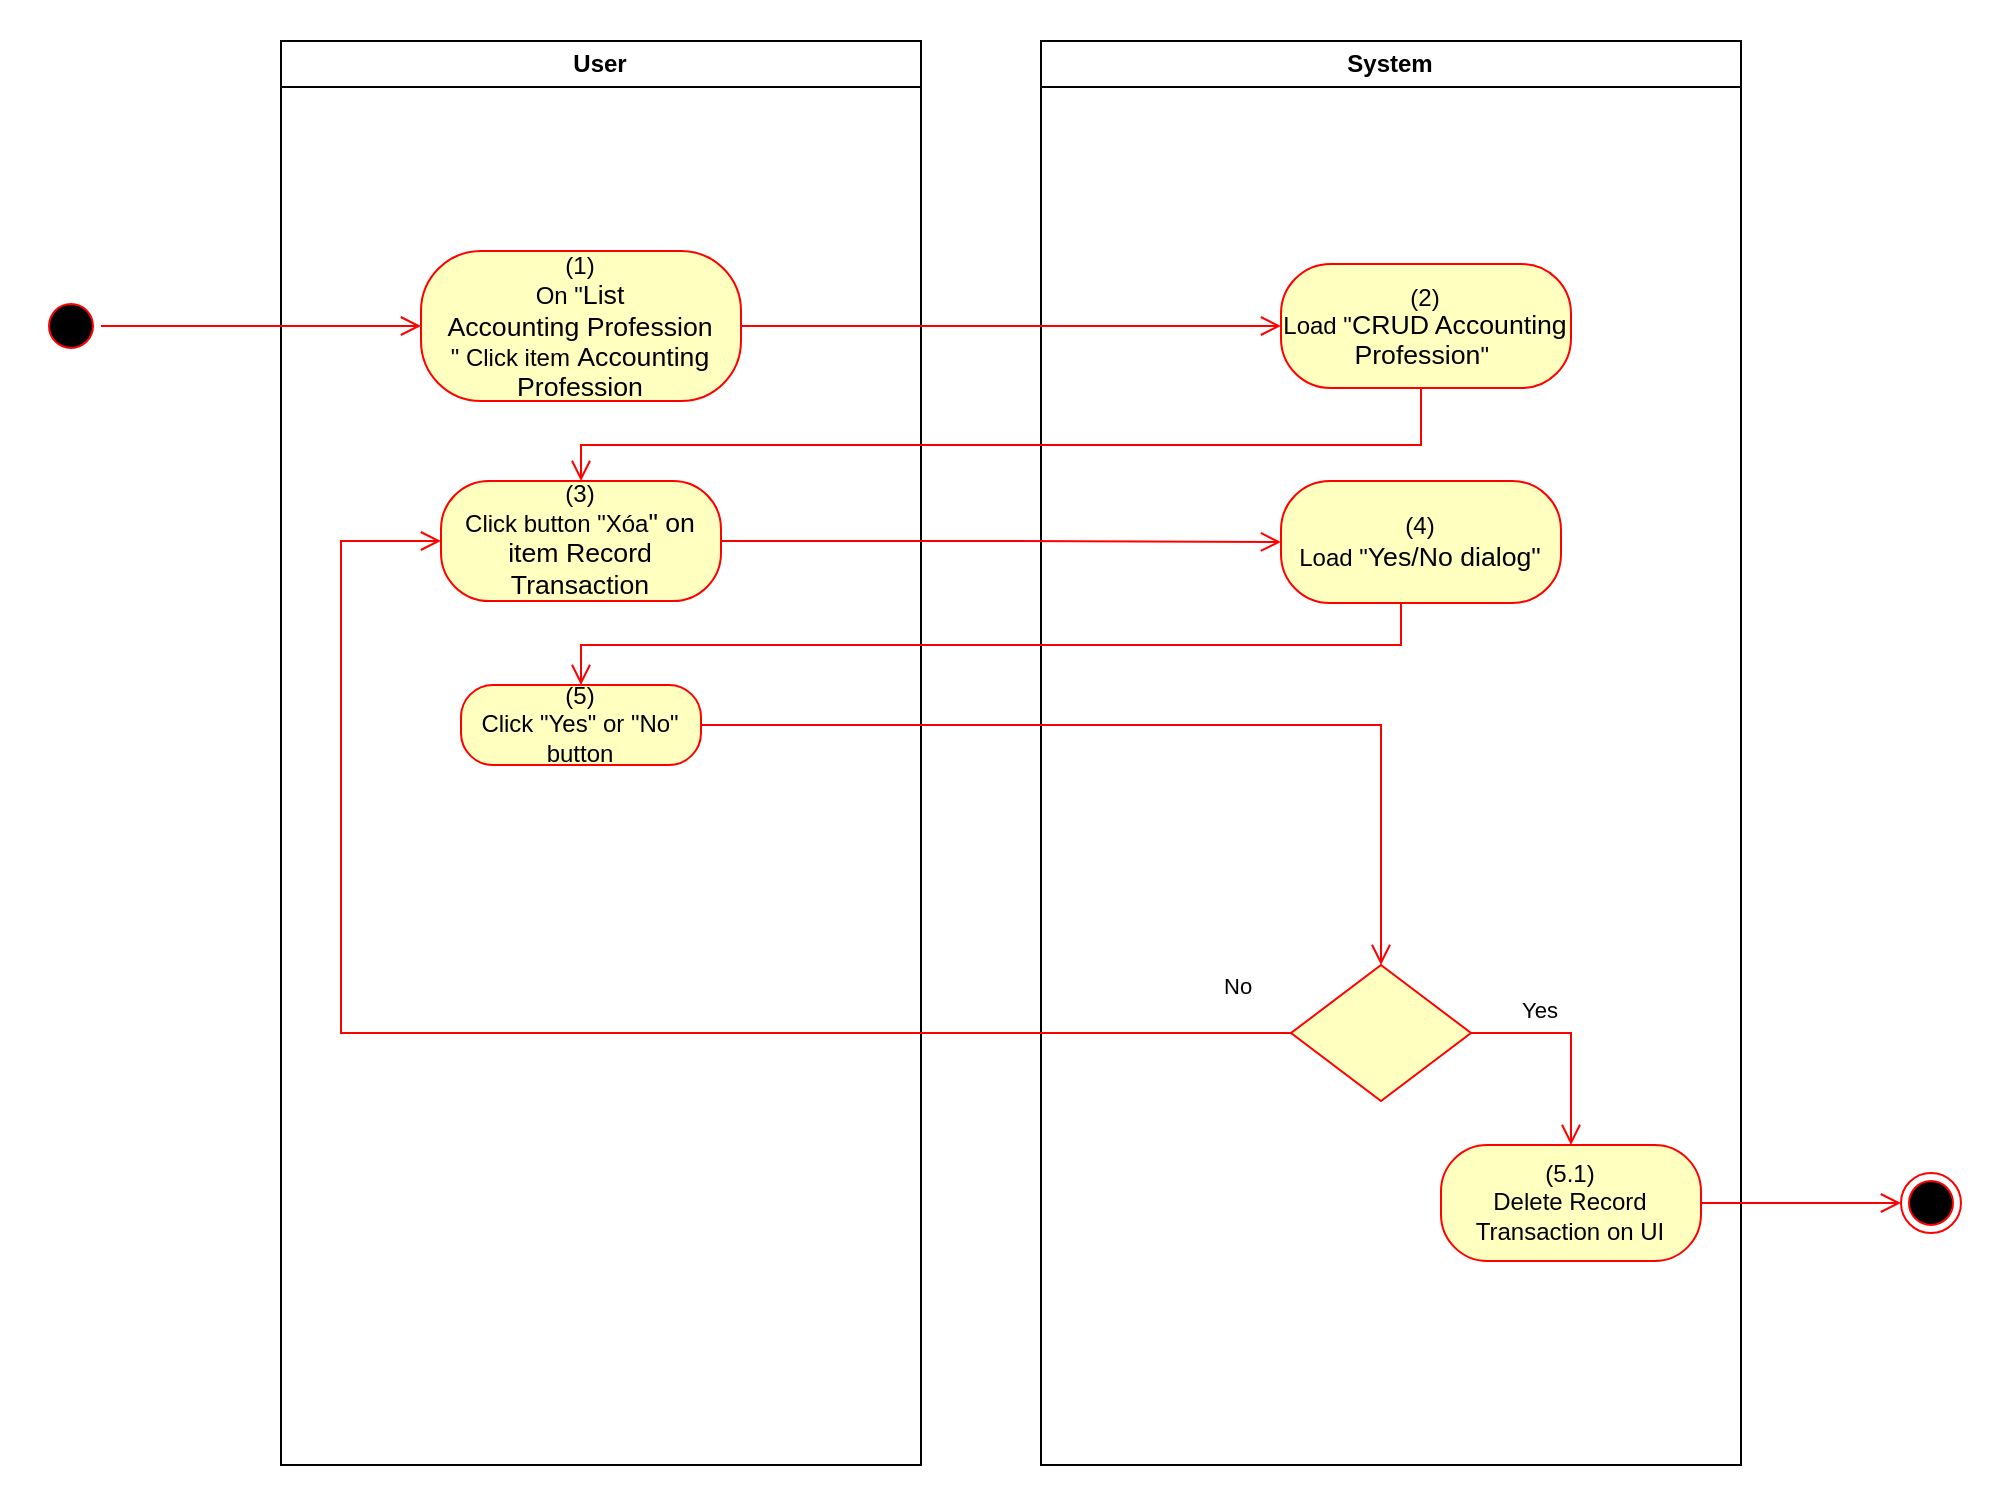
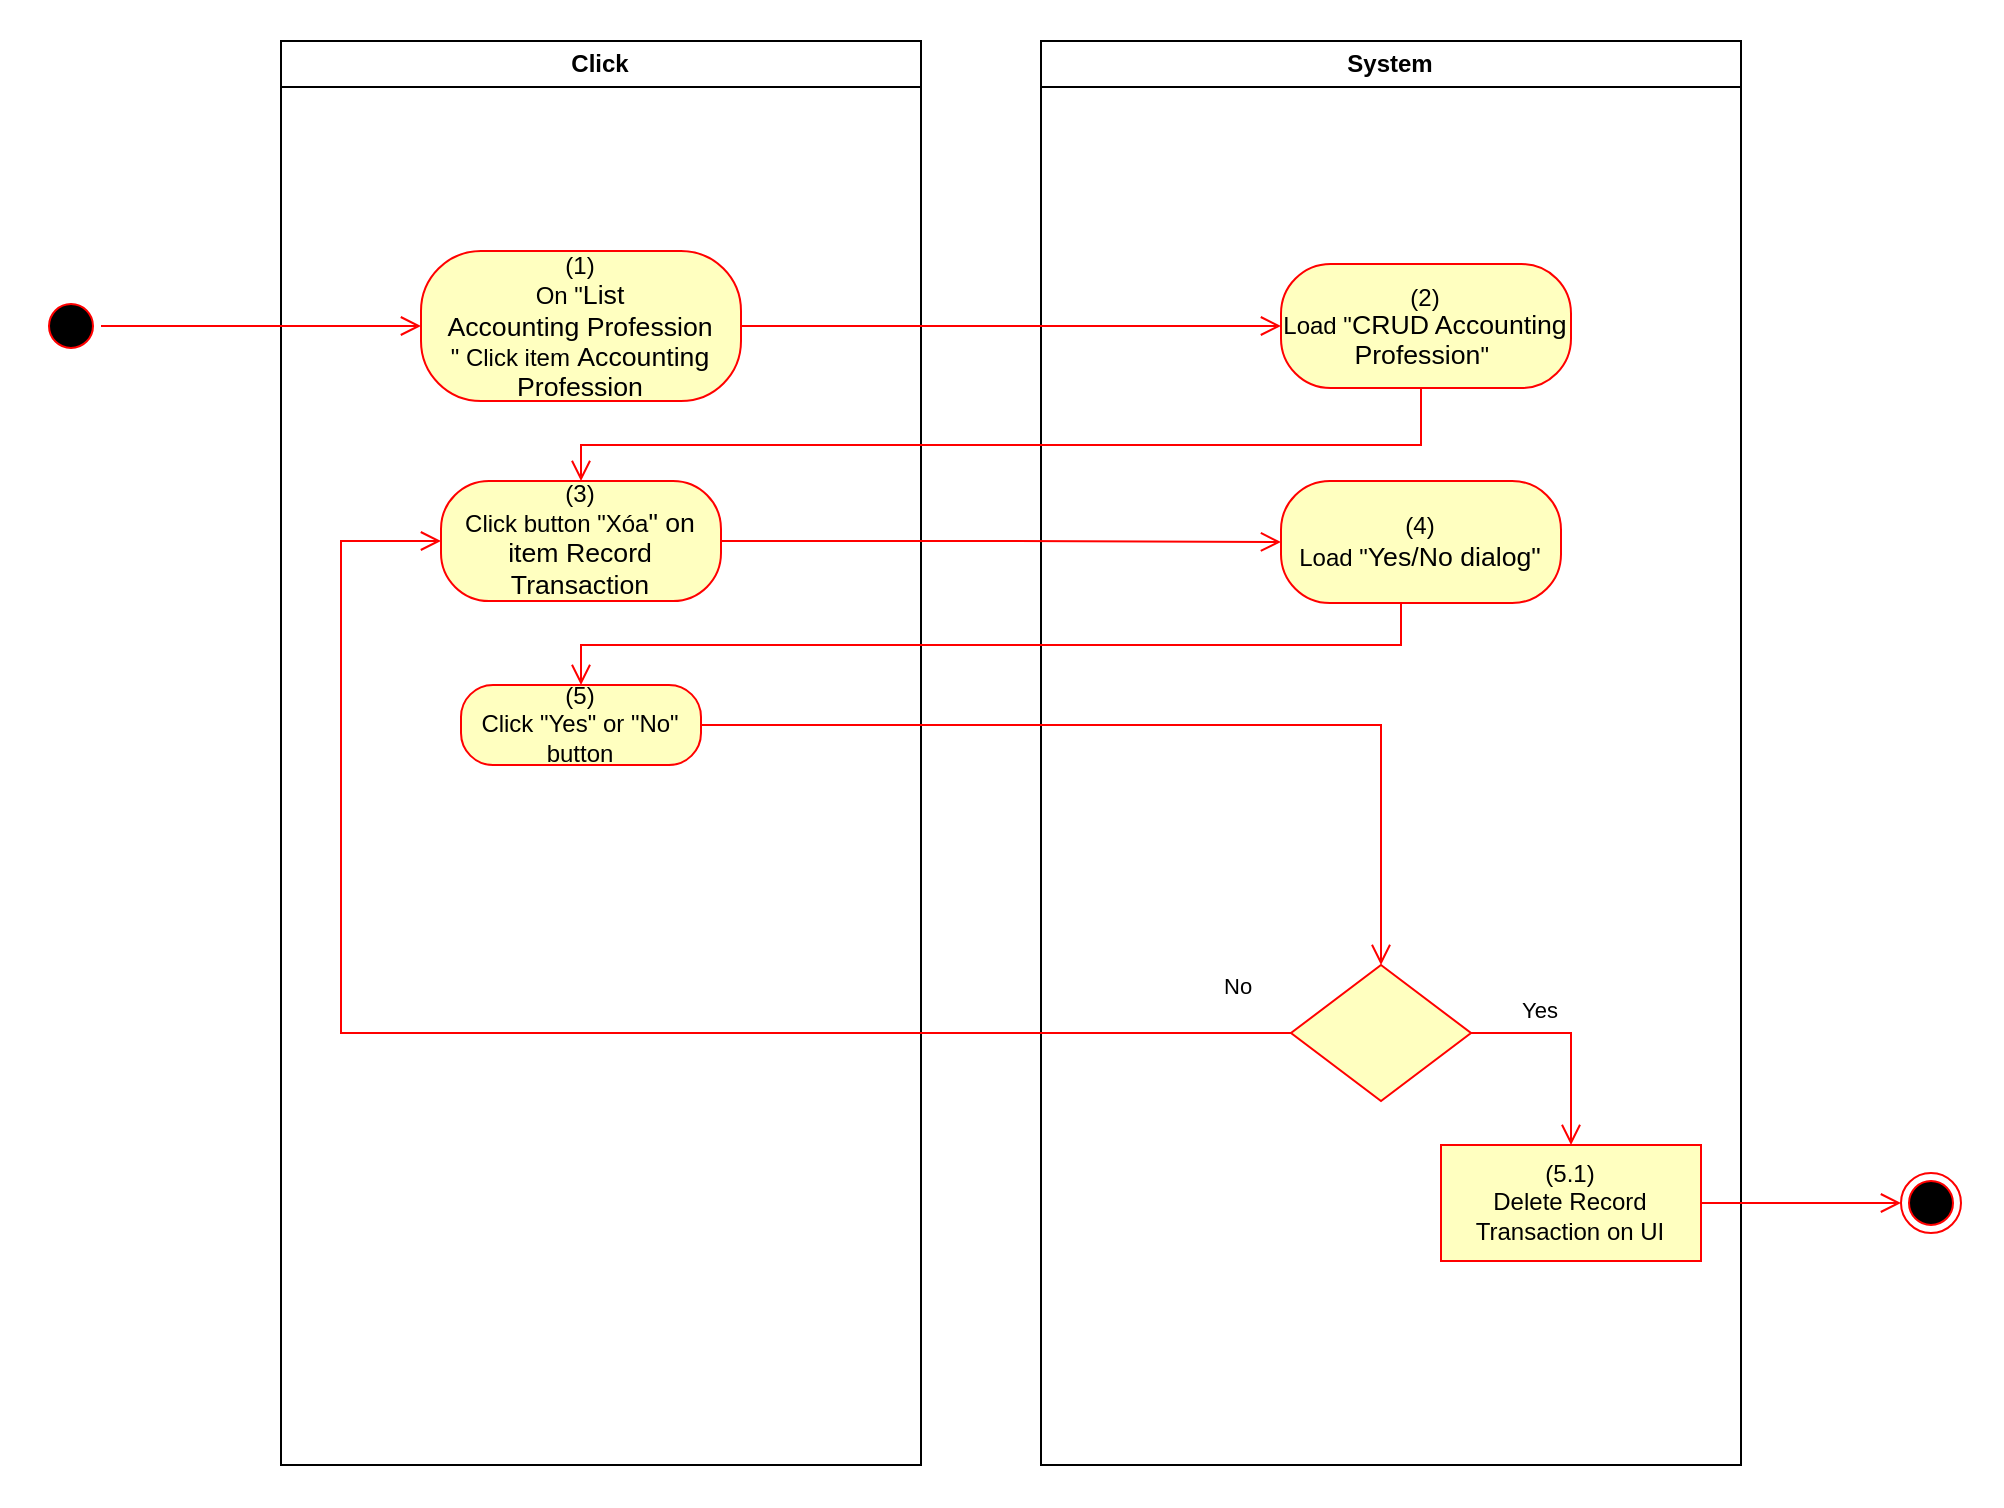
- <mxCell id="2" value="User" style="swimlane;whiteSpace=wrap" parent="1" vertex="1"><mxGeometry x="140" y="20" width="320" height="712" as="geometry"><mxRectangle x="120" y="128" width="60" height="23" as="alternateBounds" /></mxGeometry></mxCell>
+ <mxCell id="2" value="Click" style="swimlane;whiteSpace=wrap" parent="1" vertex="1"><mxGeometry x="140" y="20" width="320" height="712" as="geometry"><mxRectangle x="120" y="128" width="60" height="23" as="alternateBounds" /></mxGeometry></mxCell>
- <mxCell id="10" value="(5.1)&lt;br&gt;Delete Record Transaction on UI" style="rounded=1;whiteSpace=wrap;html=1;arcSize=40;fontColor=#000000;fillColor=#ffffc0;strokeColor=#ff0000;" parent="6" vertex="1"><mxGeometry x="200" y="552" width="130" height="58" as="geometry" /></mxCell>
+ <mxCell id="10" value="(5.1)&lt;br&gt;Delete Record Transaction on UI" style="whiteSpace=wrap;html=1;arcSize=40;fontColor=#000000;fillColor=#ffffc0;strokeColor=#ff0000;rounded=0;" parent="6" vertex="1"><mxGeometry x="200" y="552" width="130" height="58" as="geometry" /></mxCell>
